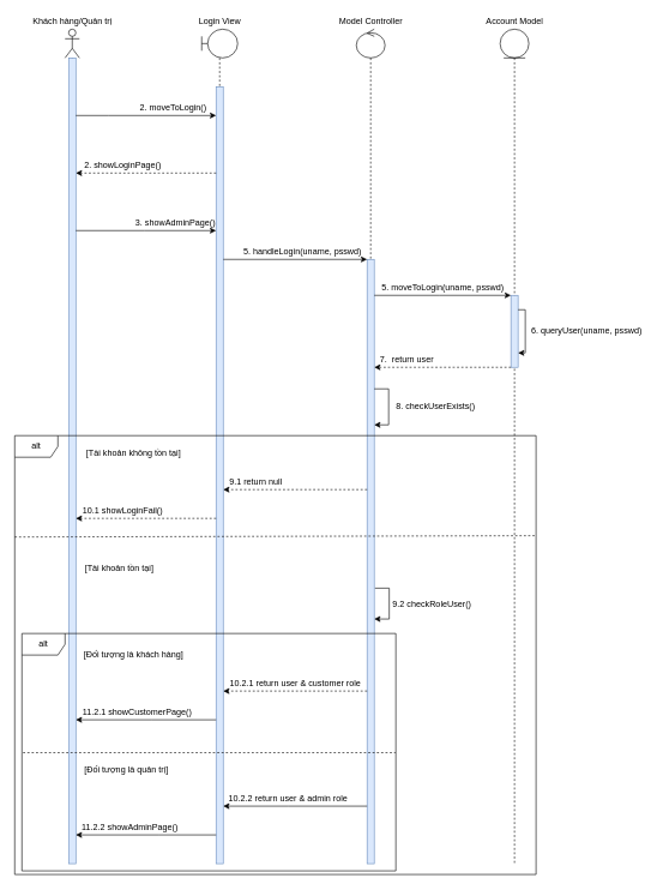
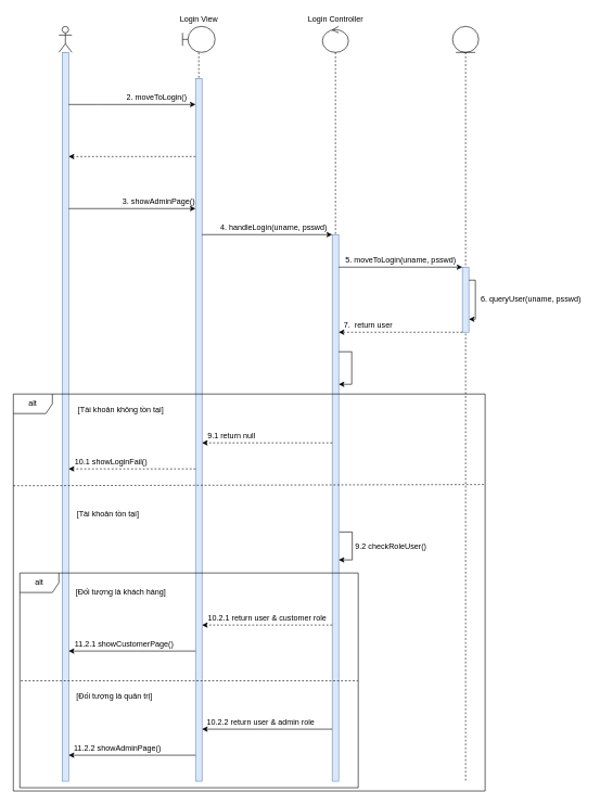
- <mxCell id="4" value="Khách hàng/Quản trị" style="text;html=1;align=center;verticalAlign=middle;resizable=0;points=[];autosize=1;strokeColor=none;fillColor=none;" parent="1" vertex="1"><mxGeometry x="35" y="20" width="130" height="20" as="geometry" /></mxCell>
- <mxCell id="12" value="Model Controller" style="text;html=1;align=center;verticalAlign=middle;resizable=0;points=[];autosize=1;strokeColor=none;fillColor=none;" parent="1" vertex="1"><mxGeometry x="465" y="20" width="100" height="20" as="geometry" /></mxCell>
+ <mxCell id="12" value="Login Controller" style="text;html=1;align=center;verticalAlign=middle;resizable=0;points=[];autosize=1;strokeColor=none;fillColor=none;" parent="1" vertex="1"><mxGeometry x="465" y="20" width="100" height="20" as="geometry" /></mxCell>
- <mxCell id="16" value="Account Model" style="text;html=1;align=center;verticalAlign=middle;resizable=0;points=[];autosize=1;strokeColor=none;fillColor=none;" parent="1" vertex="1"><mxGeometry x="670" y="20" width="90" height="20" as="geometry" /></mxCell>
- <mxCell id="20" value="2. showLoginPage()" style="text;html=1;align=center;verticalAlign=middle;resizable=0;points=[];autosize=1;strokeColor=none;fillColor=none;" parent="1" vertex="1"><mxGeometry x="110" y="220" width="120" height="20" as="geometry" /></mxCell>
- <mxCell id="24" value="5. handleLogin(uname, psswd)" style="text;html=1;align=center;verticalAlign=middle;resizable=0;points=[];autosize=1;strokeColor=none;fillColor=none;" parent="1" vertex="1"><mxGeometry x="330" y="340" width="180" height="20" as="geometry" /></mxCell>
+ <mxCell id="24" value="4. handleLogin(uname, psswd)" style="text;html=1;align=center;verticalAlign=middle;resizable=0;points=[];autosize=1;strokeColor=none;fillColor=none;" parent="1" vertex="1"><mxGeometry x="330" y="340" width="180" height="20" as="geometry" /></mxCell>
- <mxCell id="30" value="8. checkUserExists()" style="text;html=1;align=center;verticalAlign=middle;resizable=0;points=[];autosize=1;strokeColor=none;fillColor=none;" parent="1" vertex="1"><mxGeometry x="540" y="555" width="130" height="20" as="geometry" /></mxCell>
